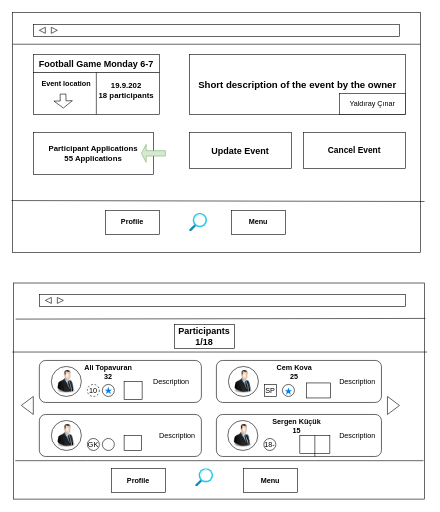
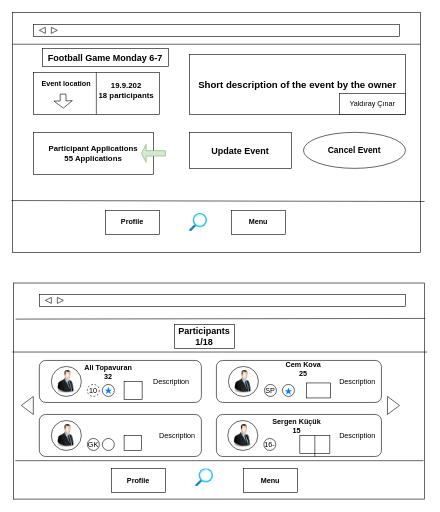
- <mxCell id="7" value="&lt;b&gt;&lt;font style=&quot;font-size: 15px&quot;&gt;Football Game Monday 6-7&lt;/font&gt;&lt;/b&gt;" style="rounded=0;whiteSpace=wrap;html=1;" parent="1" vertex="1"><mxGeometry x="55" y="90" width="210" height="30" as="geometry" /></mxCell>
+ <mxCell id="7" value="&lt;b&gt;&lt;font style=&quot;font-size: 15px&quot;&gt;Football Game Monday 6-7&lt;/font&gt;&lt;/b&gt;" style="rounded=0;whiteSpace=wrap;html=1;" parent="1" vertex="1"><mxGeometry x="70" y="80" width="210" height="30" as="geometry" /></mxCell>
- <mxCell id="18" value="&lt;font size=&quot;1&quot;&gt;&lt;b style=&quot;font-size: 14px&quot;&gt;Cancel Event&lt;/b&gt;&lt;/font&gt;" style="rounded=0;whiteSpace=wrap;html=1;" parent="1" vertex="1"><mxGeometry x="505" y="220" width="170" height="60" as="geometry" /></mxCell>
+ <mxCell id="18" value="&lt;font size=&quot;1&quot;&gt;&lt;b style=&quot;font-size: 14px&quot;&gt;Cancel Event&lt;/b&gt;&lt;/font&gt;" style="ellipse;whiteSpace=wrap;html=1;" parent="1" vertex="1"><mxGeometry x="505" y="220" width="170" height="60" as="geometry" /></mxCell>
- <mxCell id="56" value="&lt;b&gt;Cem Kova&lt;br&gt;25&lt;/b&gt;" style="text;html=1;strokeColor=none;fillColor=none;align=center;verticalAlign=middle;whiteSpace=wrap;rounded=0;" parent="1" vertex="1"><mxGeometry x="450" y="610" width="80" height="20" as="geometry" /></mxCell>
+ <mxCell id="56" value="&lt;b&gt;Cem Kova&lt;br&gt;25&lt;/b&gt;" style="text;html=1;strokeColor=none;fillColor=none;align=center;verticalAlign=middle;whiteSpace=wrap;rounded=0;" parent="1" vertex="1"><mxGeometry x="465" y="605" width="80" height="20" as="geometry" /></mxCell>
- <mxCell id="46" value="SP" style="whiteSpace=wrap;html=1;aspect=fixed;rounded=0;" parent="1" vertex="1"><mxGeometry x="440" y="640" width="20" height="20" as="geometry" /></mxCell>
+ <mxCell id="46" value="SP" style="ellipse;whiteSpace=wrap;html=1;aspect=fixed;" parent="1" vertex="1"><mxGeometry x="440" y="640" width="20" height="20" as="geometry" /></mxCell>
- <mxCell id="50" value="18-" style="ellipse;whiteSpace=wrap;html=1;aspect=fixed;" parent="1" vertex="1"><mxGeometry x="439" y="730" width="20" height="20" as="geometry" /></mxCell>
+ <mxCell id="50" value="16-" style="ellipse;whiteSpace=wrap;html=1;aspect=fixed;" parent="1" vertex="1"><mxGeometry x="439" y="730" width="20" height="20" as="geometry" /></mxCell>
